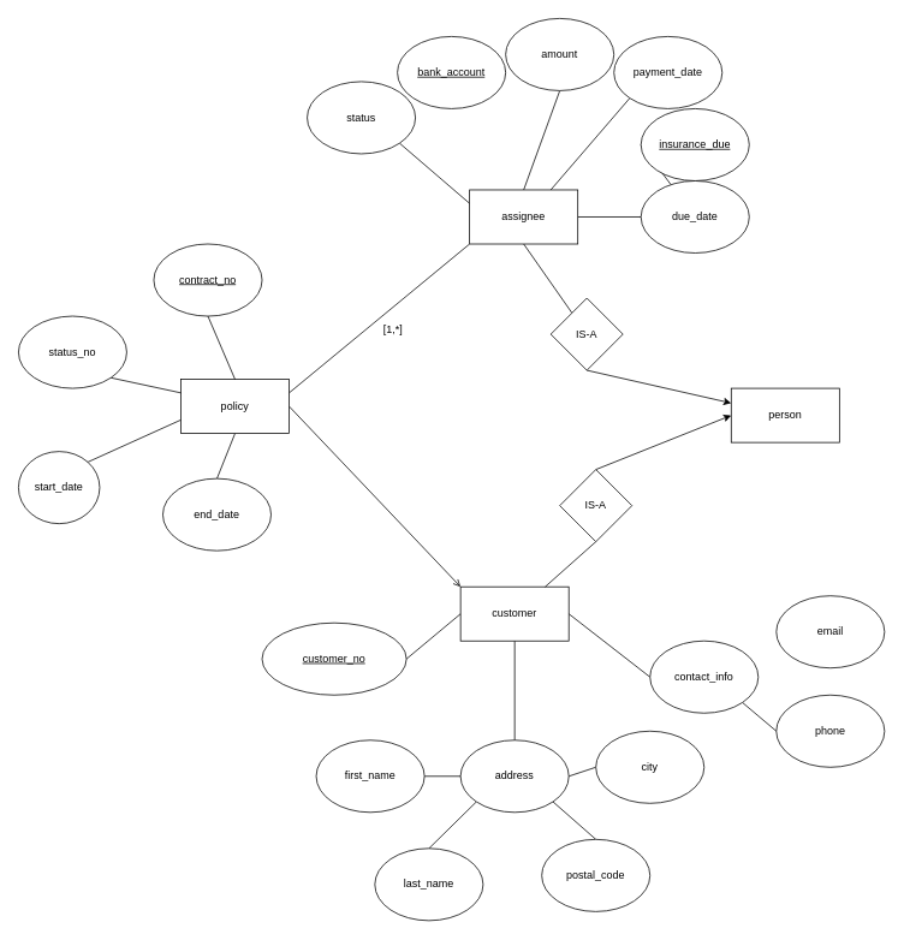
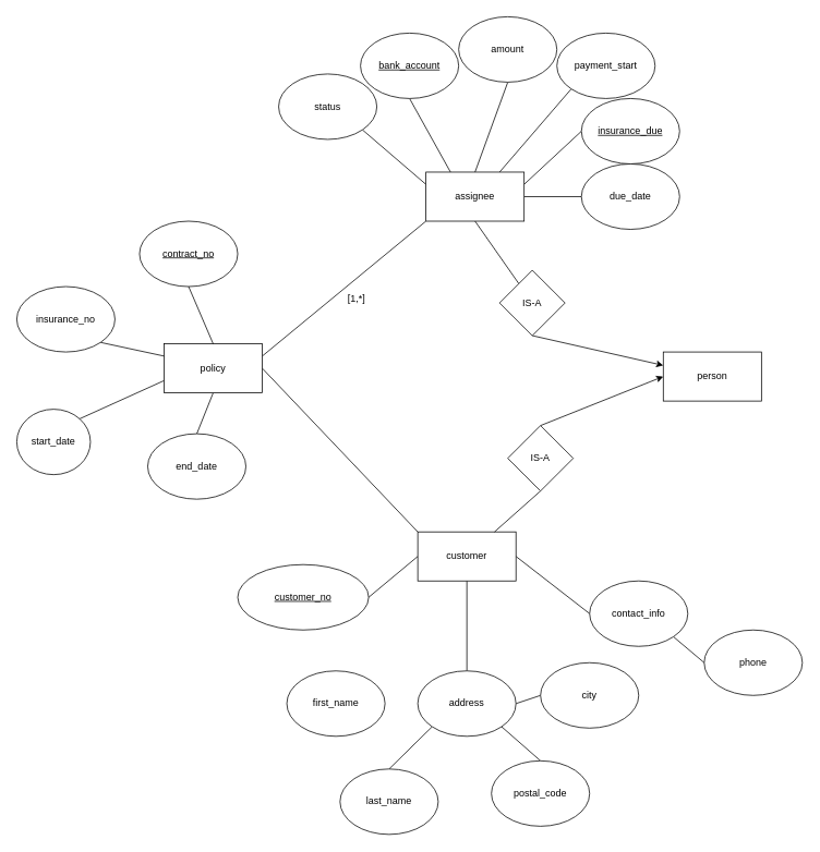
- <mxCell id="18" value="payment_date" style="ellipse;whiteSpace=wrap;html=1;" parent="1" vertex="1"><mxGeometry x="680" y="40" width="120" height="80" as="geometry" /></mxCell>
+ <mxCell id="18" value="payment_start" style="ellipse;whiteSpace=wrap;html=1;" parent="1" vertex="1"><mxGeometry x="680" y="40" width="120" height="80" as="geometry" /></mxCell>
+ <mxCell id="19" style="rounded=0;orthogonalLoop=1;jettySize=auto;html=1;exitX=0.5;exitY=1;exitDx=0;exitDy=0;entryX=0.25;entryY=0;entryDx=0;entryDy=0;endArrow=none;startFill=0;" parent="1" source="20" target="28" edge="1"><mxGeometry relative="1" as="geometry"><mxPoint x="570" y="180" as="targetPoint" /></mxGeometry></mxCell>
- <mxCell id="21" style="rounded=0;orthogonalLoop=1;jettySize=auto;html=1;exitX=0;exitY=0.5;exitDx=0;exitDy=0;endArrow=none;startFill=0;" parent="1" source="22" target="24" edge="1"><mxGeometry relative="1" as="geometry"><mxPoint x="620" y="190" as="targetPoint" /></mxGeometry></mxCell>
+ <mxCell id="21" style="rounded=0;orthogonalLoop=1;jettySize=auto;html=1;exitX=0;exitY=0.5;exitDx=0;exitDy=0;endArrow=none;startFill=0;entryX=1;entryY=0.25;entryDx=0;entryDy=0;" parent="1" source="22" target="28" edge="1"><mxGeometry relative="1" as="geometry"><mxPoint x="620" y="190" as="targetPoint" /></mxGeometry></mxCell>
- <mxCell id="10" value="status_no" style="ellipse;whiteSpace=wrap;html=1;" parent="1" vertex="1"><mxGeometry x="20" y="350" width="120" height="80" as="geometry" /></mxCell>
+ <mxCell id="10" value="insurance_no" style="ellipse;whiteSpace=wrap;html=1;" parent="1" vertex="1"><mxGeometry x="20" y="350" width="120" height="80" as="geometry" /></mxCell>
- <mxCell id="4" style="rounded=0;orthogonalLoop=1;jettySize=auto;html=1;exitX=1;exitY=0.5;exitDx=0;exitDy=0;entryX=0;entryY=0;entryDx=0;entryDy=0;endArrow=open;startFill=0;" parent="1" source="6" target="47" edge="1"><mxGeometry relative="1" as="geometry" /></mxCell>
+ <mxCell id="4" style="rounded=0;orthogonalLoop=1;jettySize=auto;html=1;exitX=1;exitY=0.5;exitDx=0;exitDy=0;entryX=0;entryY=0;entryDx=0;entryDy=0;endArrow=none;startFill=0;" parent="1" source="6" target="47" edge="1"><mxGeometry relative="1" as="geometry" /></mxCell>
- <mxCell id="38" value="email" style="ellipse;whiteSpace=wrap;html=1;" parent="1" vertex="1"><mxGeometry x="860" y="660" width="120" height="80" as="geometry" /></mxCell>
- <mxCell id="29" style="rounded=0;orthogonalLoop=1;jettySize=auto;html=1;exitX=1;exitY=0.5;exitDx=0;exitDy=0;entryX=0;entryY=0.5;entryDx=0;entryDy=0;endArrow=none;startFill=0;" parent="1" source="30" target="42" edge="1"><mxGeometry relative="1" as="geometry" /></mxCell>
